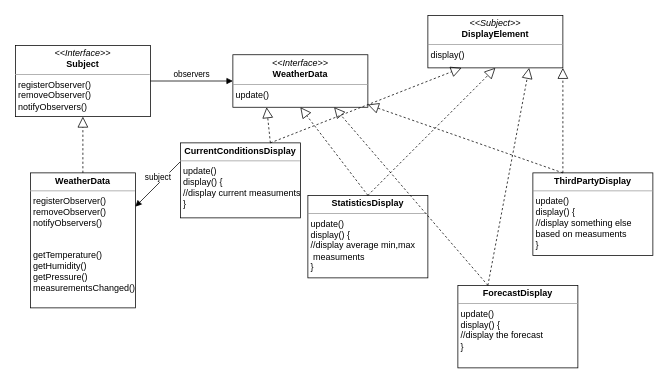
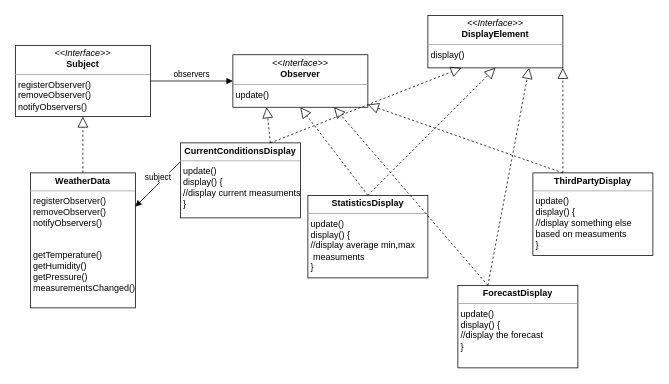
- <mxCell id="4" value="&lt;p style=&quot;margin: 0px ; margin-top: 4px ; text-align: center&quot;&gt;&lt;i&gt;&amp;lt;&amp;lt;Subject&amp;gt;&amp;gt;&lt;/i&gt;&lt;br&gt;&lt;b&gt;DisplayElement&lt;/b&gt;&lt;/p&gt;&lt;hr size=&quot;1&quot;&gt;&lt;p style=&quot;margin: 0px ; margin-left: 4px&quot;&gt;display()&lt;/p&gt;" style="verticalAlign=top;align=left;overflow=fill;fontSize=12;fontFamily=Helvetica;html=1;" vertex="1" parent="1"><mxGeometry x="570" y="20" width="180" height="70" as="geometry" /></mxCell>
+ <mxCell id="4" value="&lt;p style=&quot;margin: 0px ; margin-top: 4px ; text-align: center&quot;&gt;&lt;i&gt;&amp;lt;&amp;lt;Interface&amp;gt;&amp;gt;&lt;/i&gt;&lt;br&gt;&lt;b&gt;DisplayElement&lt;/b&gt;&lt;/p&gt;&lt;hr size=&quot;1&quot;&gt;&lt;p style=&quot;margin: 0px ; margin-left: 4px&quot;&gt;display()&lt;/p&gt;" style="verticalAlign=top;align=left;overflow=fill;fontSize=12;fontFamily=Helvetica;html=1;" vertex="1" parent="1"><mxGeometry x="570" y="20" width="180" height="70" as="geometry" /></mxCell>
- <mxCell id="3" value="&lt;p style=&quot;margin: 0px ; margin-top: 4px ; text-align: center&quot;&gt;&lt;i&gt;&amp;lt;&amp;lt;Interface&amp;gt;&amp;gt;&lt;/i&gt;&lt;br&gt;&lt;b&gt;WeatherData&lt;/b&gt;&lt;/p&gt;&lt;hr size=&quot;1&quot;&gt;&lt;p style=&quot;margin: 0px ; margin-left: 4px&quot;&gt;update()&lt;/p&gt;" style="verticalAlign=top;align=left;overflow=fill;fontSize=12;fontFamily=Helvetica;html=1;" vertex="1" parent="1"><mxGeometry x="310" y="72.5" width="180" height="70" as="geometry" /></mxCell>
+ <mxCell id="3" value="&lt;p style=&quot;margin: 0px ; margin-top: 4px ; text-align: center&quot;&gt;&lt;i&gt;&amp;lt;&amp;lt;Interface&amp;gt;&amp;gt;&lt;/i&gt;&lt;br&gt;&lt;b&gt;Observer&lt;/b&gt;&lt;/p&gt;&lt;hr size=&quot;1&quot;&gt;&lt;p style=&quot;margin: 0px ; margin-left: 4px&quot;&gt;update()&lt;/p&gt;" style="verticalAlign=top;align=left;overflow=fill;fontSize=12;fontFamily=Helvetica;html=1;" vertex="1" parent="1"><mxGeometry x="310" y="72.5" width="180" height="70" as="geometry" /></mxCell>
